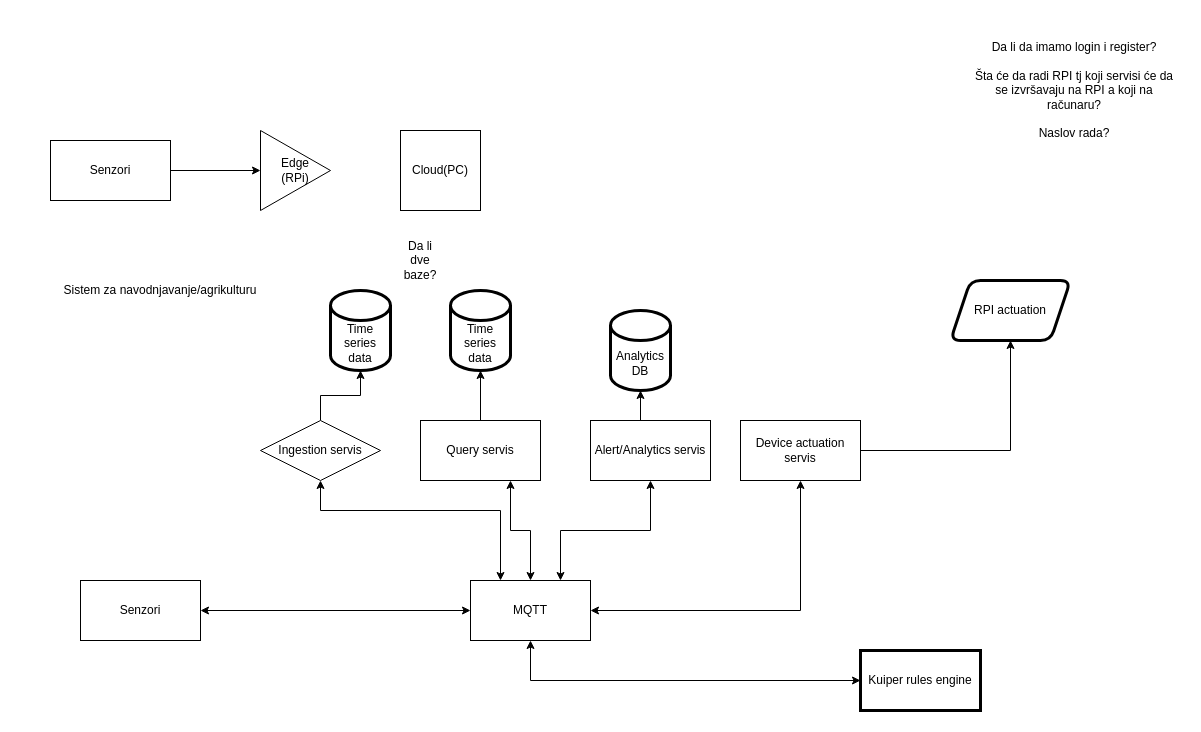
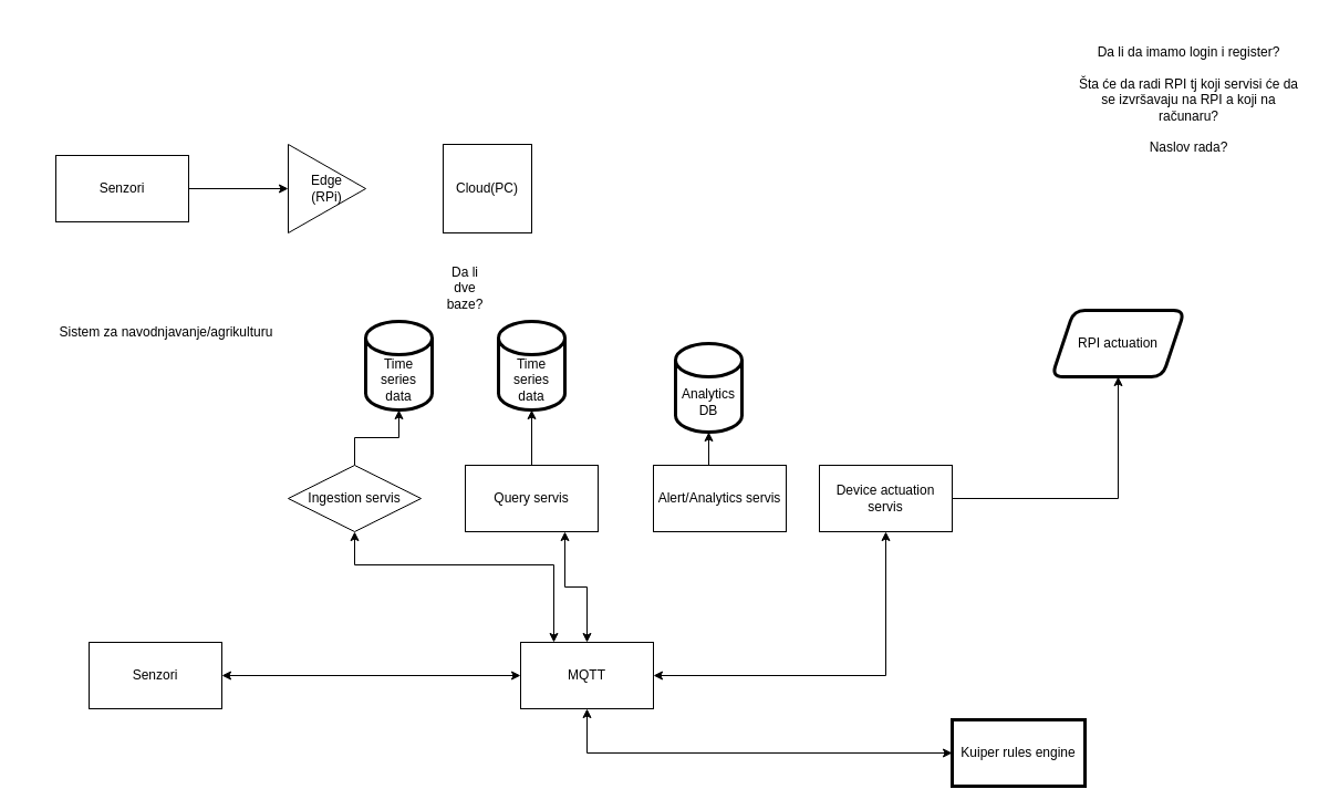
- <mxCell id="12" value="Sistem za navodnjavanje/agrikulturu" style="text;html=1;strokeColor=none;align=center;verticalAlign=middle;whiteSpace=wrap;rounded=1;perimeterSpacing=3;strokeWidth=3;container=1;" parent="1" vertex="1"><mxGeometry x="30" y="280" width="260" height="20" as="geometry"><mxRectangle x="430" y="290" width="230" height="20" as="alternateBounds" /></mxGeometry></mxCell>
+ <mxCell id="12" value="Sistem za navodnjavanje/agrikulturu" style="text;html=1;strokeColor=none;align=center;verticalAlign=middle;whiteSpace=wrap;rounded=1;perimeterSpacing=3;strokeWidth=3;container=1;" parent="1" vertex="1"><mxGeometry x="20" y="290" width="260" height="20" as="geometry"><mxRectangle x="430" y="290" width="230" height="20" as="alternateBounds" /></mxGeometry></mxCell>
- <mxCell id="16" style="edgeStyle=orthogonalEdgeStyle;rounded=0;orthogonalLoop=1;jettySize=auto;html=1;exitX=0.5;exitY=1;exitDx=0;exitDy=0;entryX=0.75;entryY=0;entryDx=0;entryDy=0;startArrow=classic;startFill=1;" parent="1" source="18" target="23" edge="1"><mxGeometry relative="1" as="geometry" /></mxCell>
